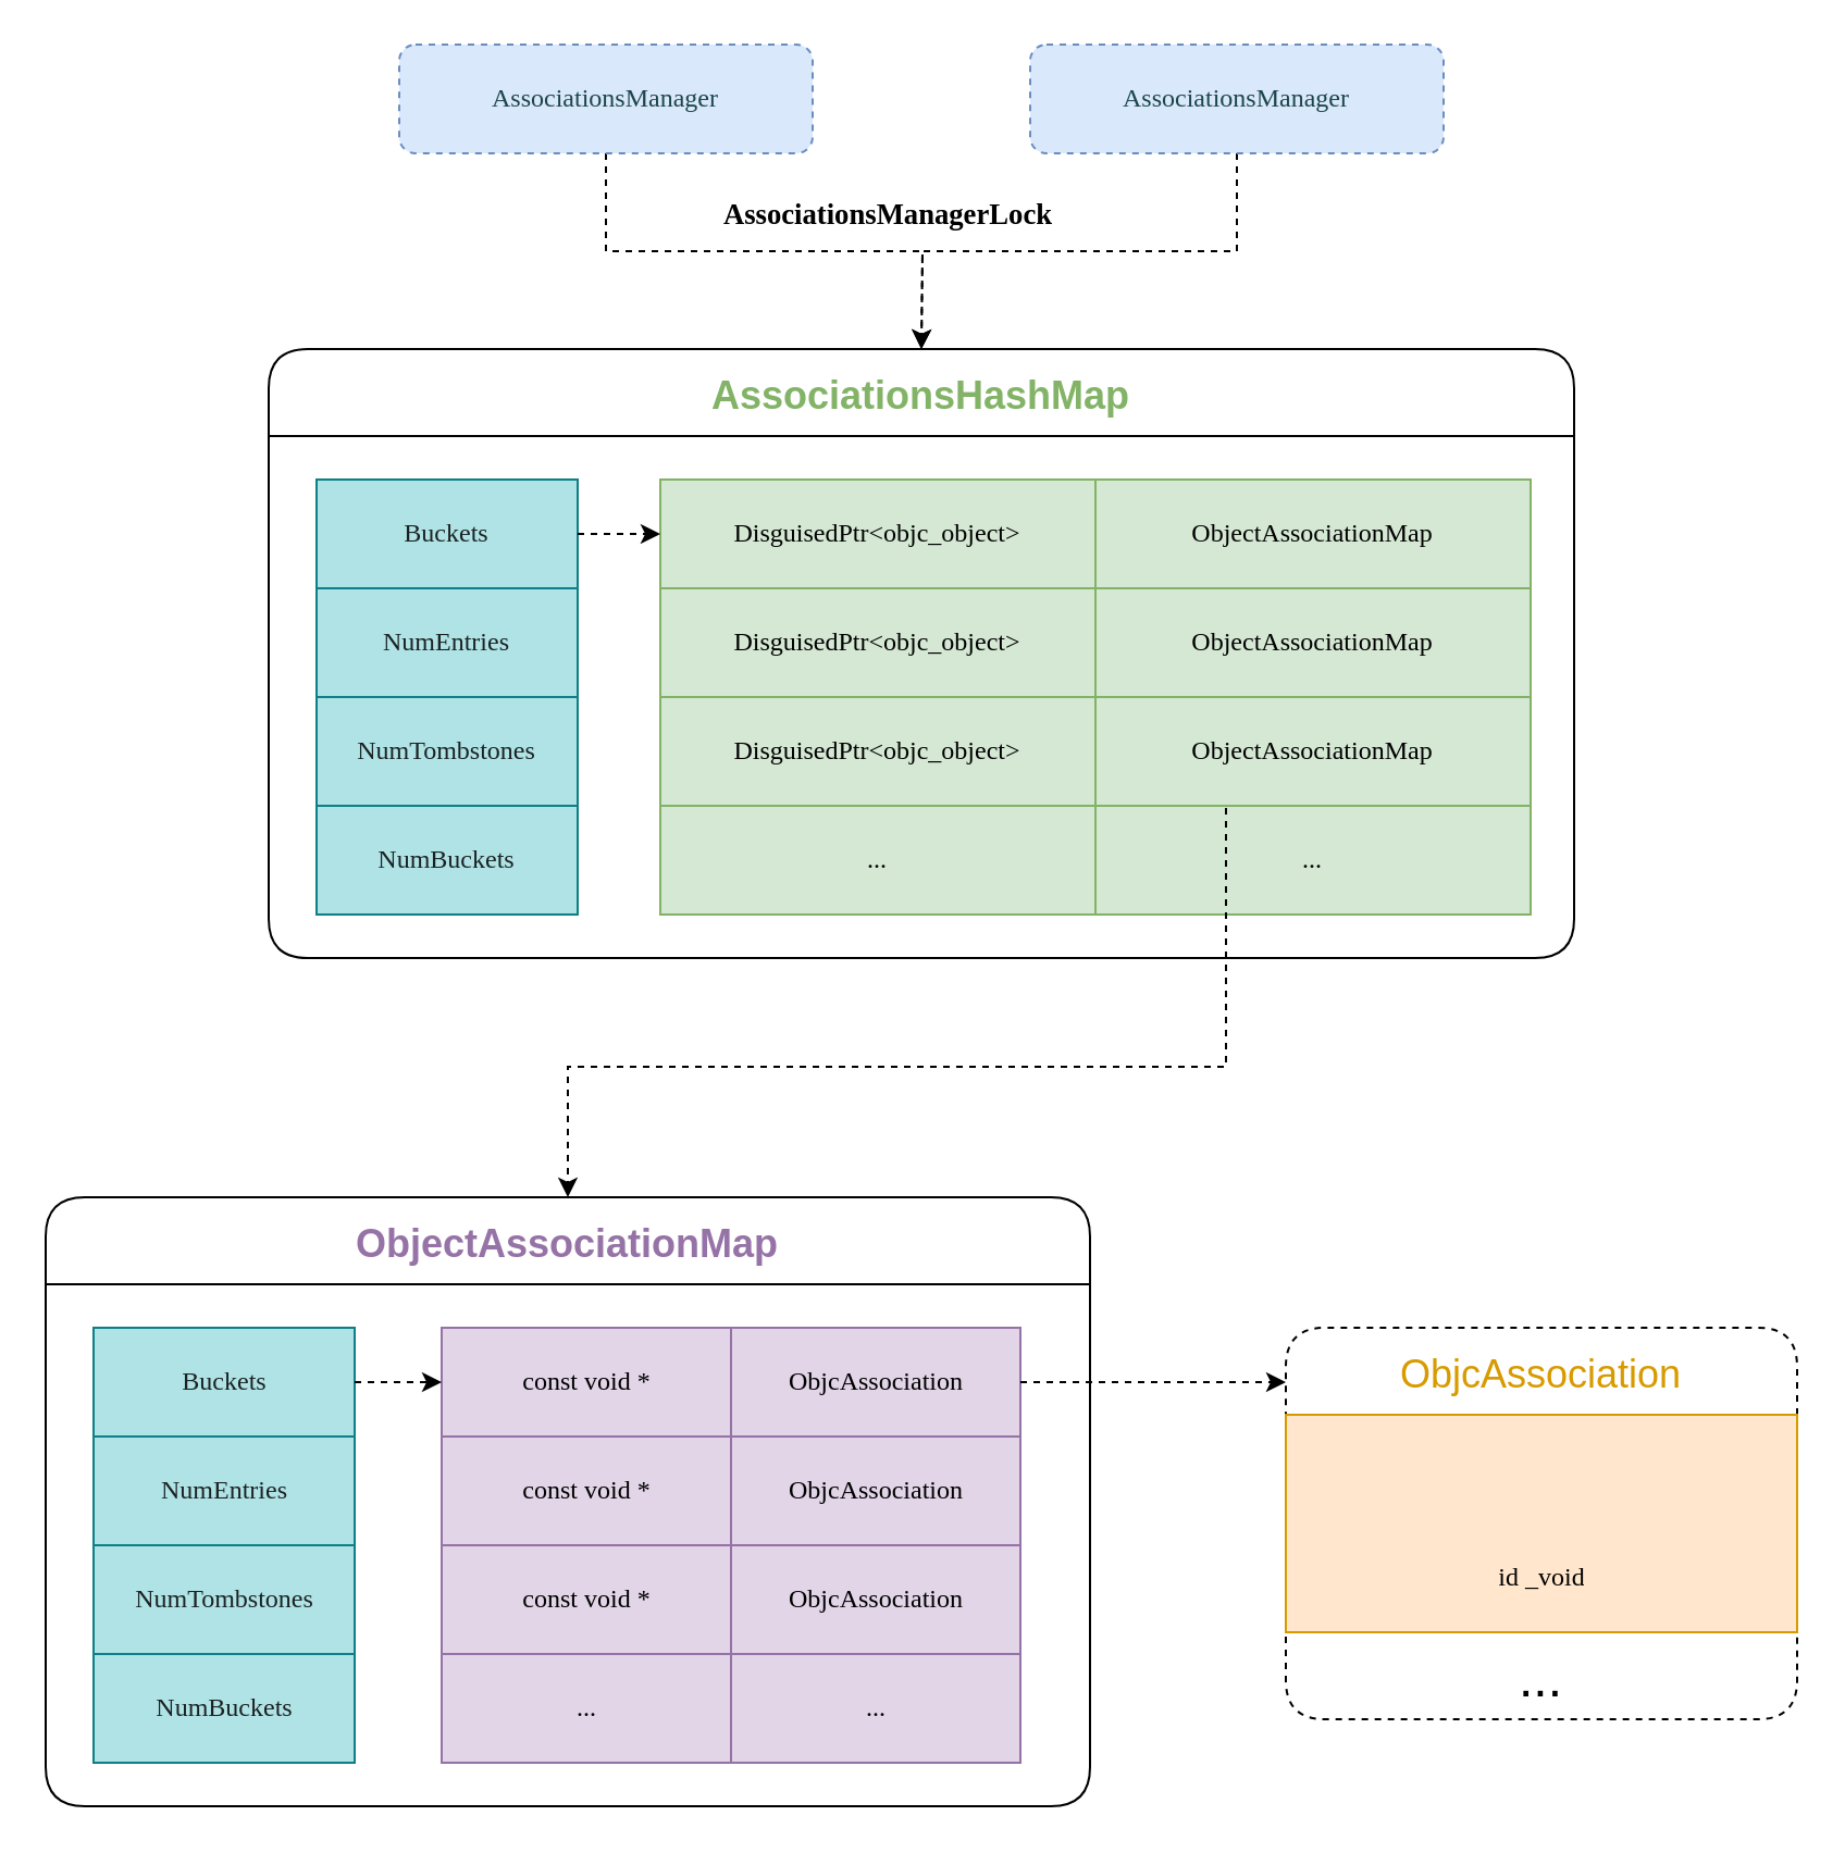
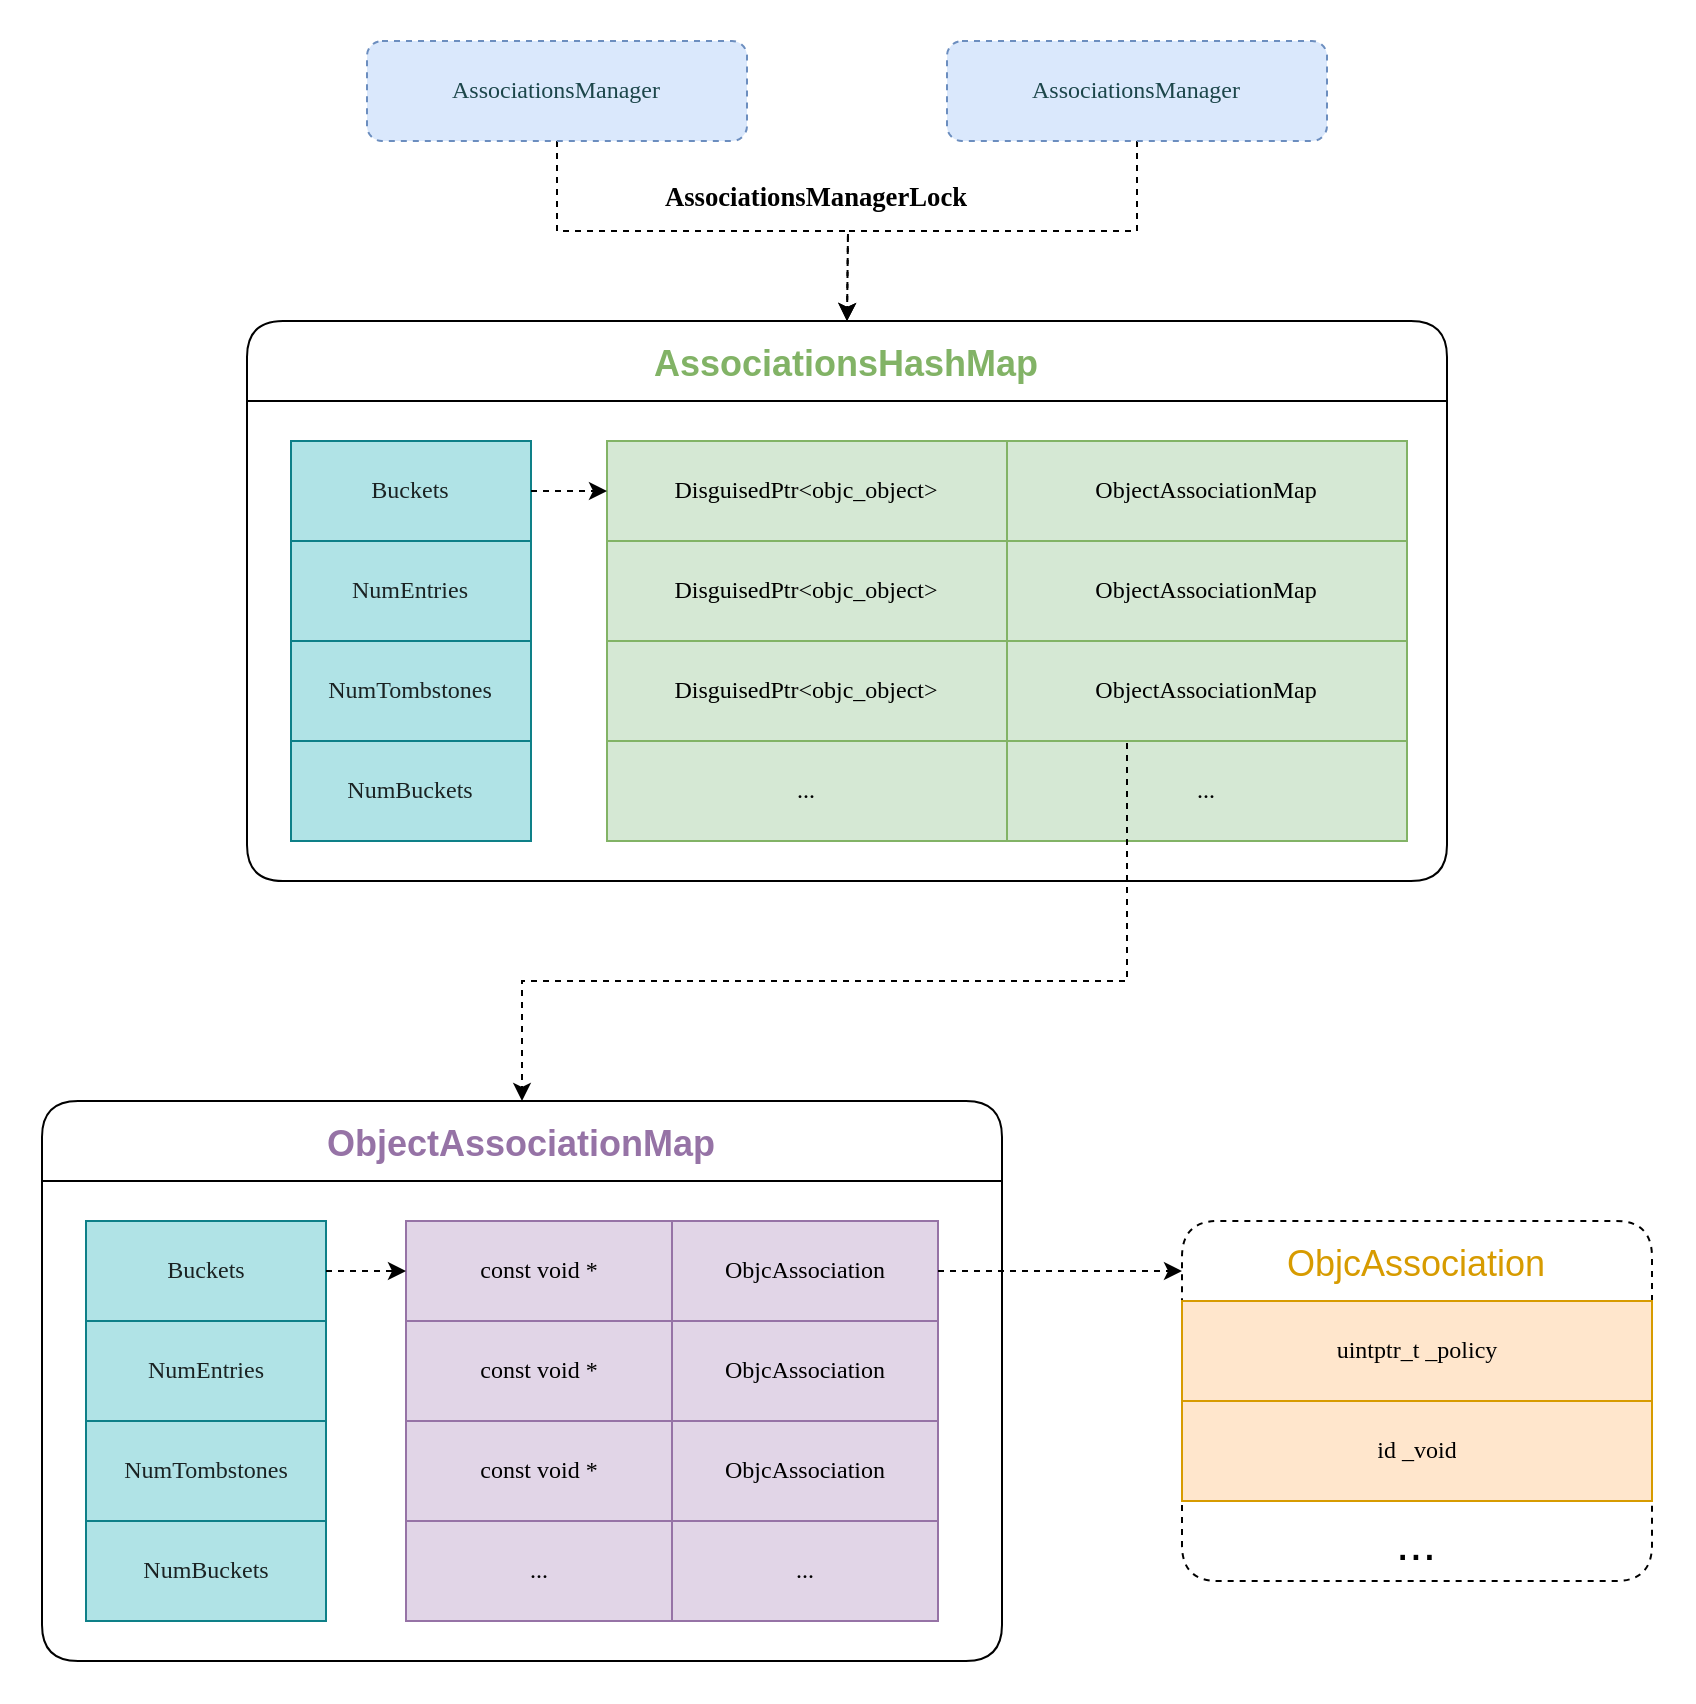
+ <mxCell id="10" value="&lt;p style=&quot;margin: 0px; font-stretch: normal; line-height: normal; font-family: menlo;&quot;&gt;uintptr_t _policy&lt;/p&gt;" style="shape=partialRectangle;html=1;whiteSpace=wrap;connectable=0;overflow=hidden;fillColor=none;top=0;left=0;bottom=0;right=0;pointerEvents=1;dashed=1;" vertex="1" parent="9"><mxGeometry width="235" height="50" as="geometry" /></mxCell>
